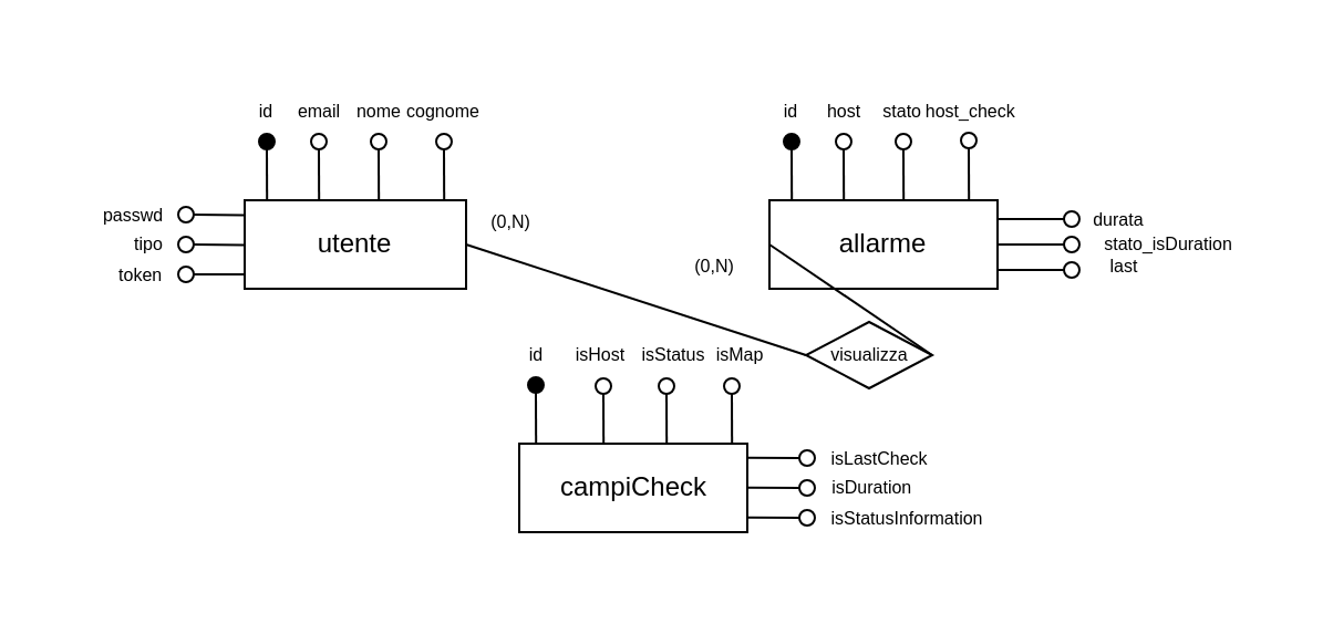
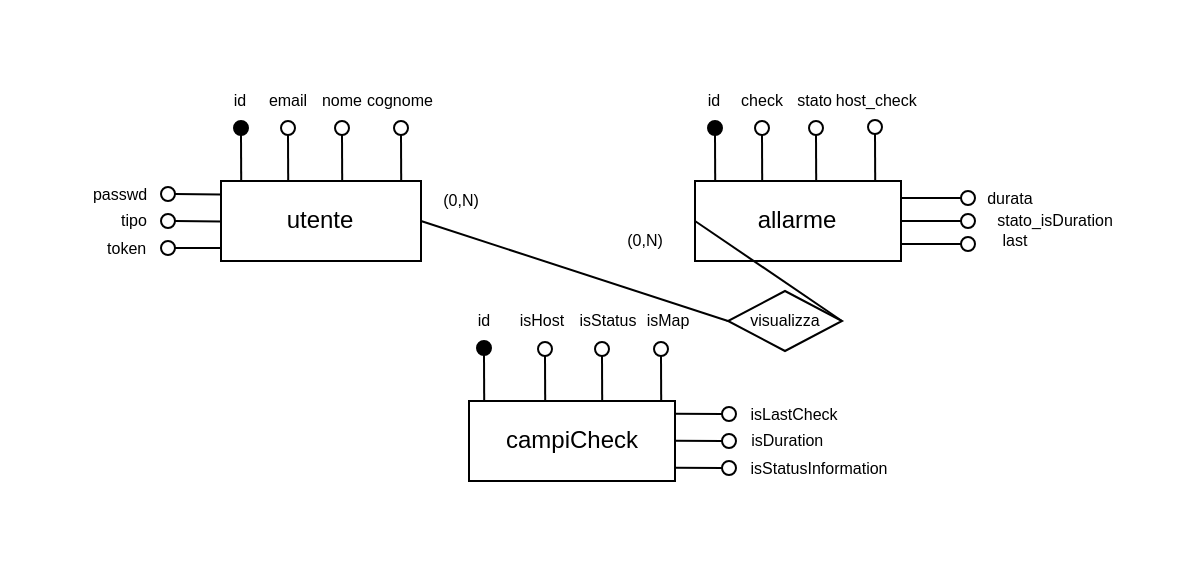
- <mxCell id="39" value="host" style="text;html=1;strokeColor=none;fillColor=none;align=center;verticalAlign=middle;whiteSpace=wrap;rounded=0;fontSize=8;" vertex="1" parent="1"><mxGeometry x="360.5" y="40" width="40" height="20" as="geometry" /></mxCell>
+ <mxCell id="39" value="check" style="text;html=1;strokeColor=none;fillColor=none;align=center;verticalAlign=middle;whiteSpace=wrap;rounded=0;fontSize=8;" vertex="1" parent="1"><mxGeometry x="360.5" y="40" width="40" height="20" as="geometry" /></mxCell>
